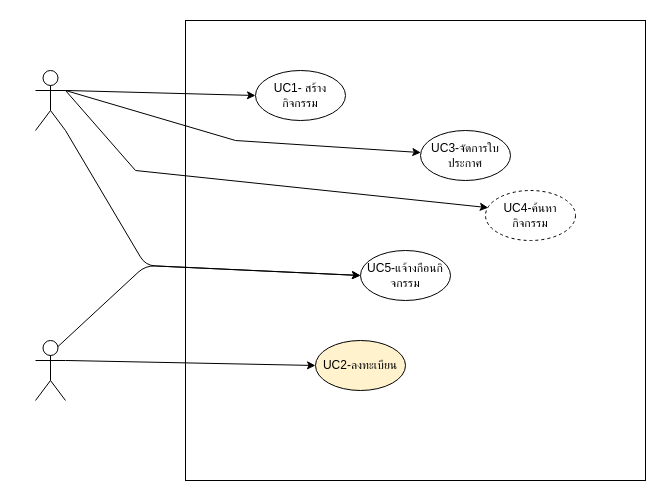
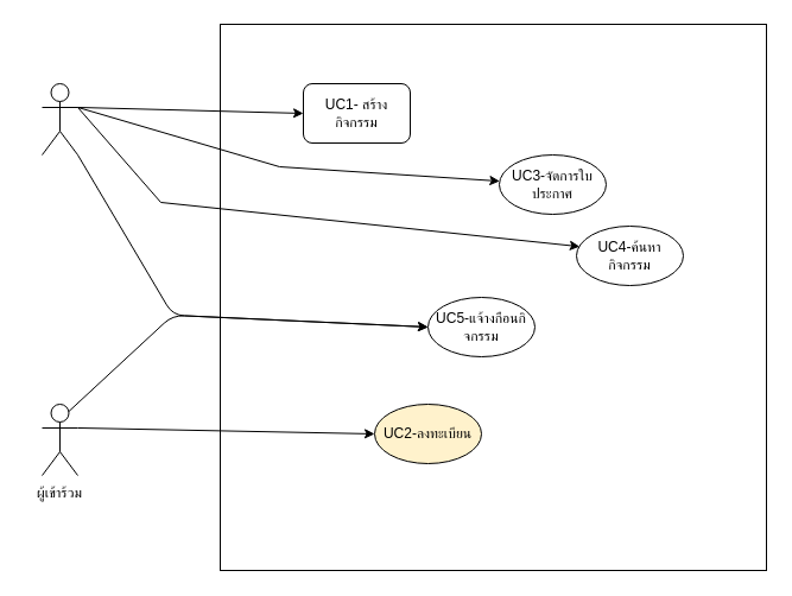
- <mxCell id="7" value="UC1- สร้างกิจกรรม" style="ellipse;whiteSpace=wrap;html=1;" vertex="1" parent="1"><mxGeometry x="255" y="70" width="90" height="50" as="geometry" /></mxCell>
+ <mxCell id="7" value="UC1- สร้างกิจกรรม" style="whiteSpace=wrap;html=1;rounded=1;" vertex="1" parent="1"><mxGeometry x="255" y="70" width="90" height="50" as="geometry" /></mxCell>
- <mxCell id="9" value="UC4-ค้นหากิจกรรม" style="ellipse;whiteSpace=wrap;html=1;dashed=1;" vertex="1" parent="1"><mxGeometry x="485" y="190" width="90" height="50" as="geometry" /></mxCell>
+ <mxCell id="9" value="UC4-ค้นหากิจกรรม" style="ellipse;whiteSpace=wrap;html=1;" vertex="1" parent="1"><mxGeometry x="485" y="190" width="90" height="50" as="geometry" /></mxCell>
+ <mxCell id="16" value="ผู้เข้าร้วม" style="text;html=1;strokeColor=none;fillColor=none;align=center;verticalAlign=middle;whiteSpace=wrap;rounded=0;fontColor=default;" vertex="1" parent="1"><mxGeometry x="20" y="400" width="60" height="30" as="geometry" /></mxCell>
